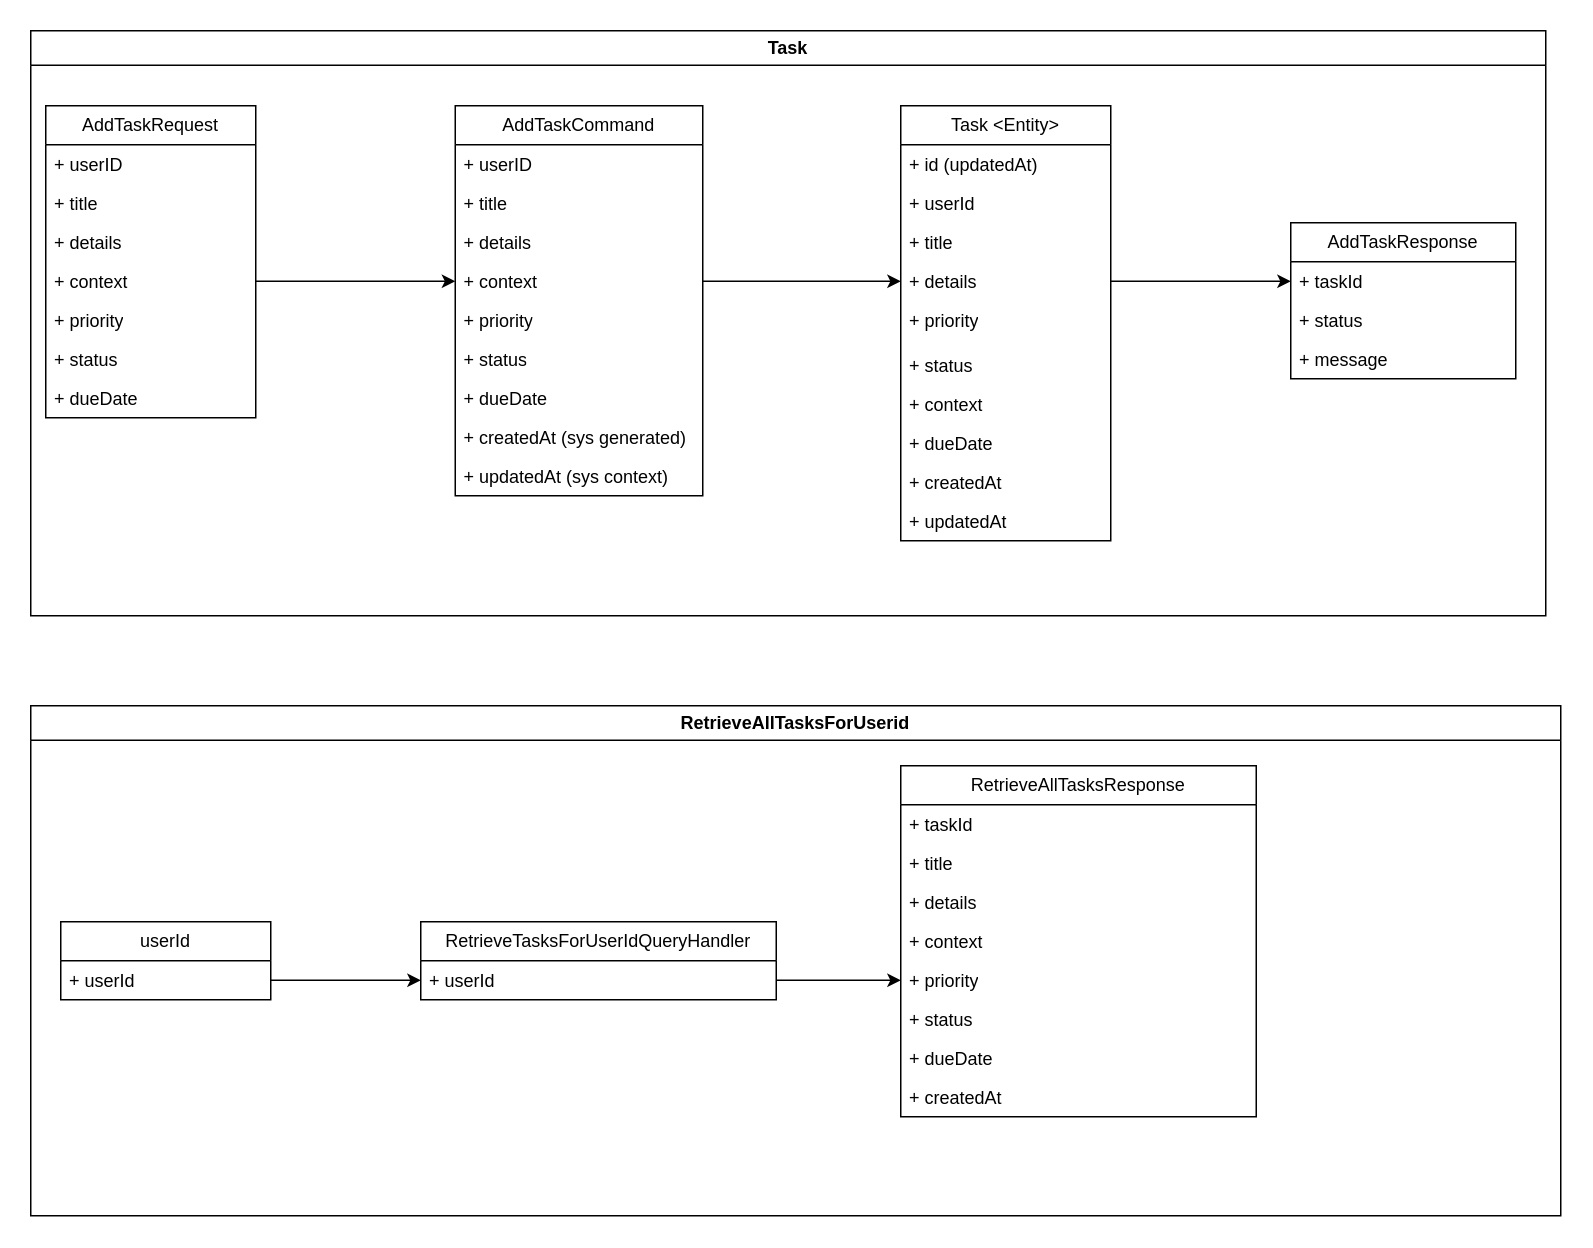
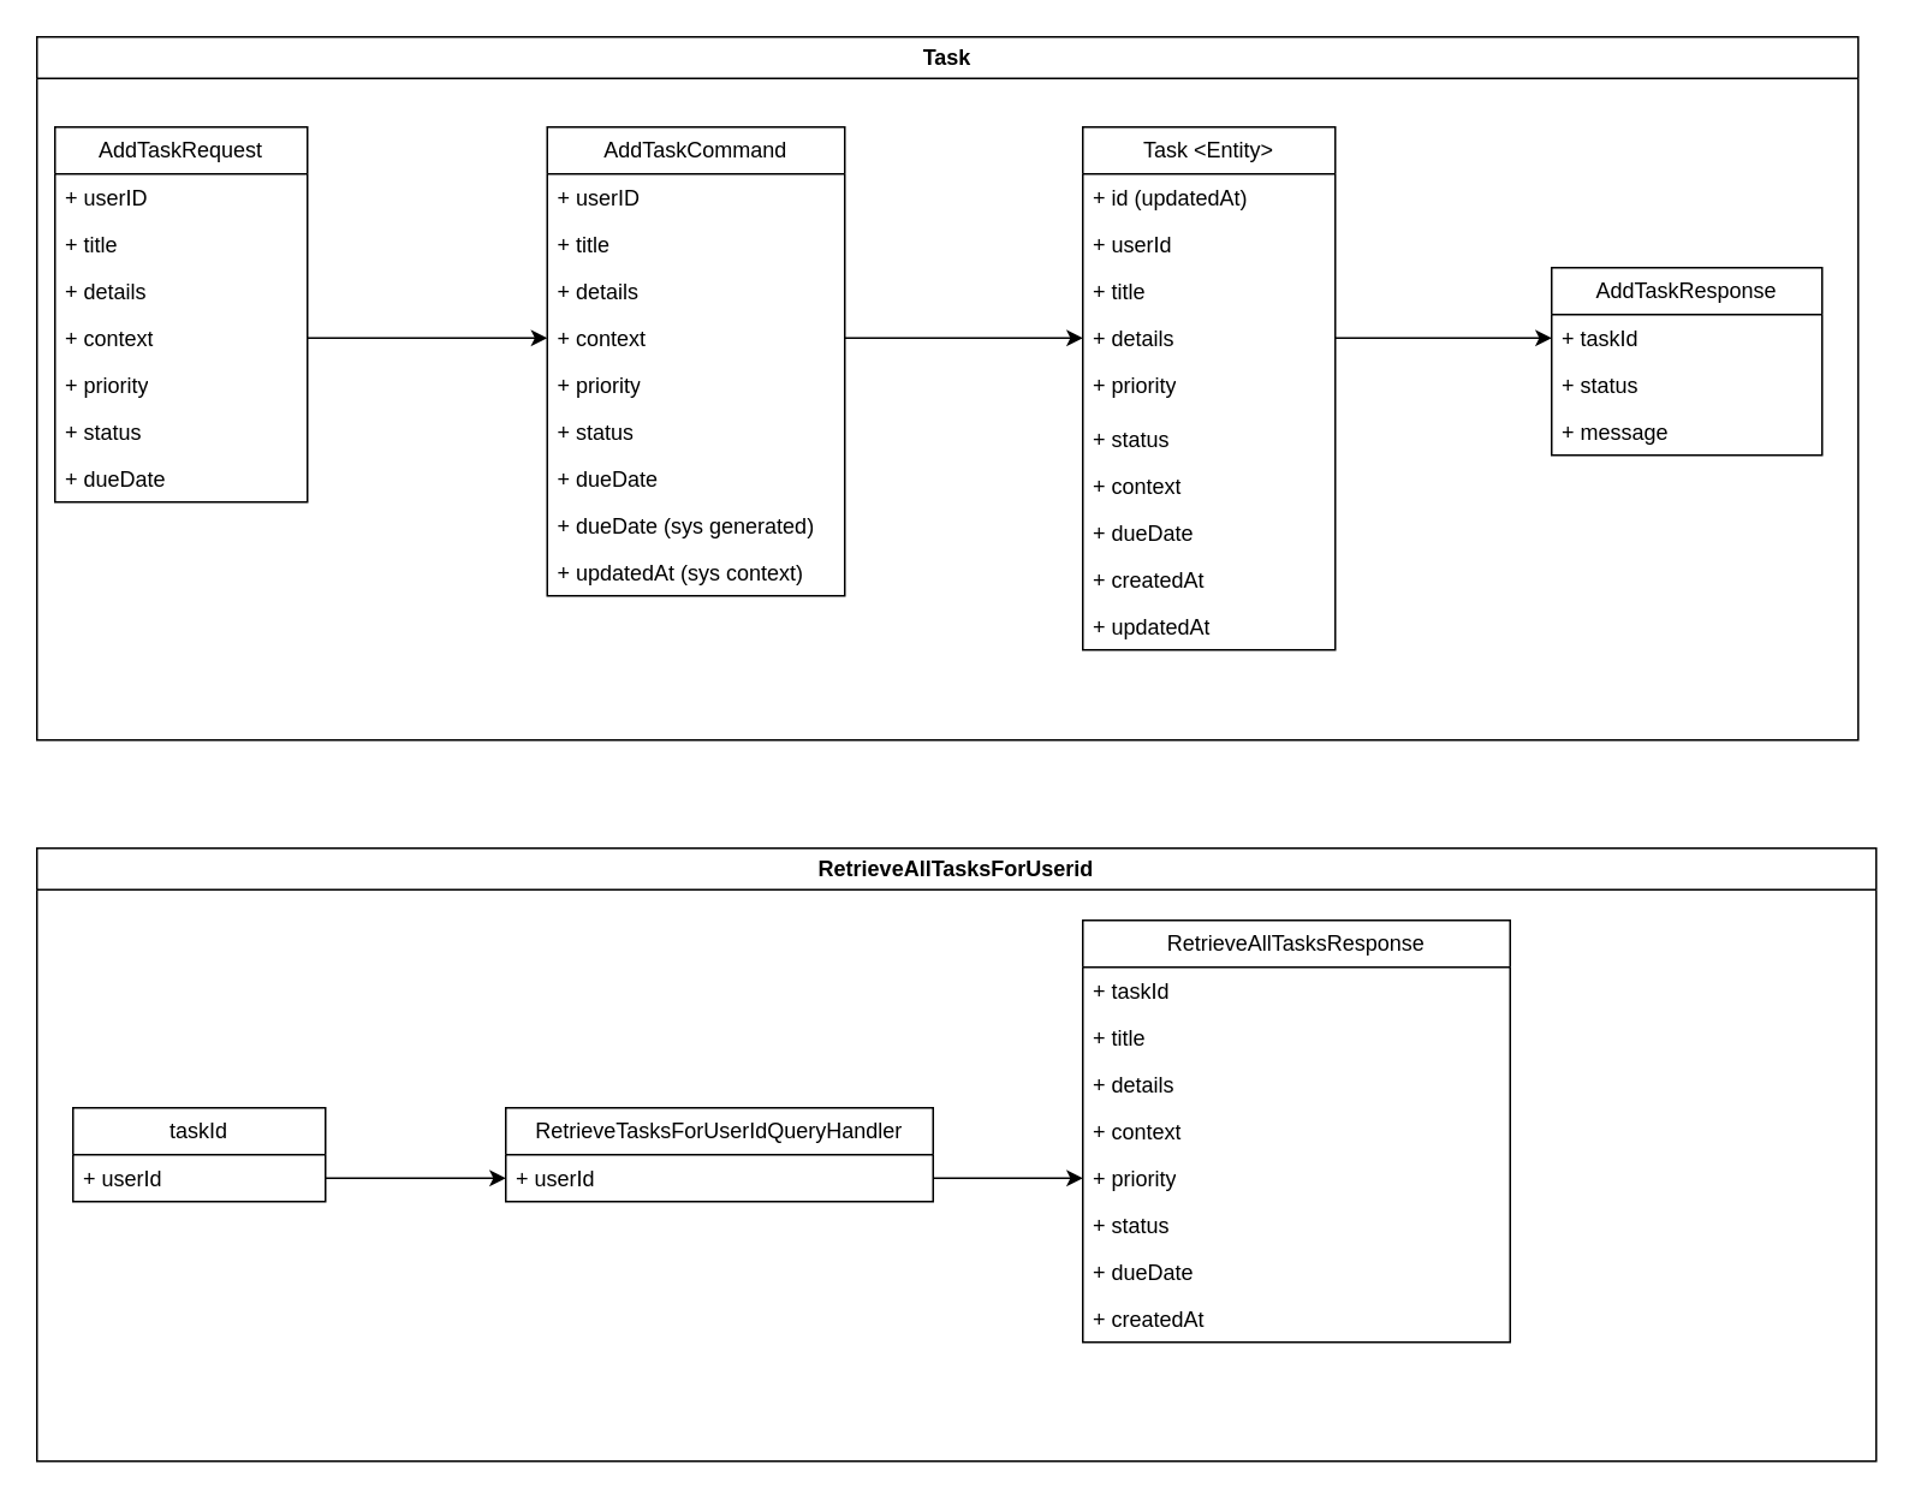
- <mxCell id="30" value="+ createdAt (sys generated)" style="text;strokeColor=none;fillColor=none;align=left;verticalAlign=top;spacingLeft=4;spacingRight=4;overflow=hidden;rotatable=0;points=[[0,0.5],[1,0.5]];portConstraint=eastwest;whiteSpace=wrap;html=1;" vertex="1" parent="22"><mxGeometry y="208" width="165" height="26" as="geometry" /></mxCell>
+ <mxCell id="30" value="+ dueDate (sys generated)" style="text;strokeColor=none;fillColor=none;align=left;verticalAlign=top;spacingLeft=4;spacingRight=4;overflow=hidden;rotatable=0;points=[[0,0.5],[1,0.5]];portConstraint=eastwest;whiteSpace=wrap;html=1;" vertex="1" parent="22"><mxGeometry y="208" width="165" height="26" as="geometry" /></mxCell>
- <mxCell id="40" value="userId" style="swimlane;fontStyle=0;childLayout=stackLayout;horizontal=1;startSize=26;fillColor=none;horizontalStack=0;resizeParent=1;resizeParentMax=0;resizeLast=0;collapsible=1;marginBottom=0;whiteSpace=wrap;html=1;" vertex="1" parent="39"><mxGeometry x="20" y="144" width="140" height="52" as="geometry" /></mxCell>
+ <mxCell id="40" value="taskId" style="swimlane;fontStyle=0;childLayout=stackLayout;horizontal=1;startSize=26;fillColor=none;horizontalStack=0;resizeParent=1;resizeParentMax=0;resizeLast=0;collapsible=1;marginBottom=0;whiteSpace=wrap;html=1;" vertex="1" parent="39"><mxGeometry x="20" y="144" width="140" height="52" as="geometry" /></mxCell>
